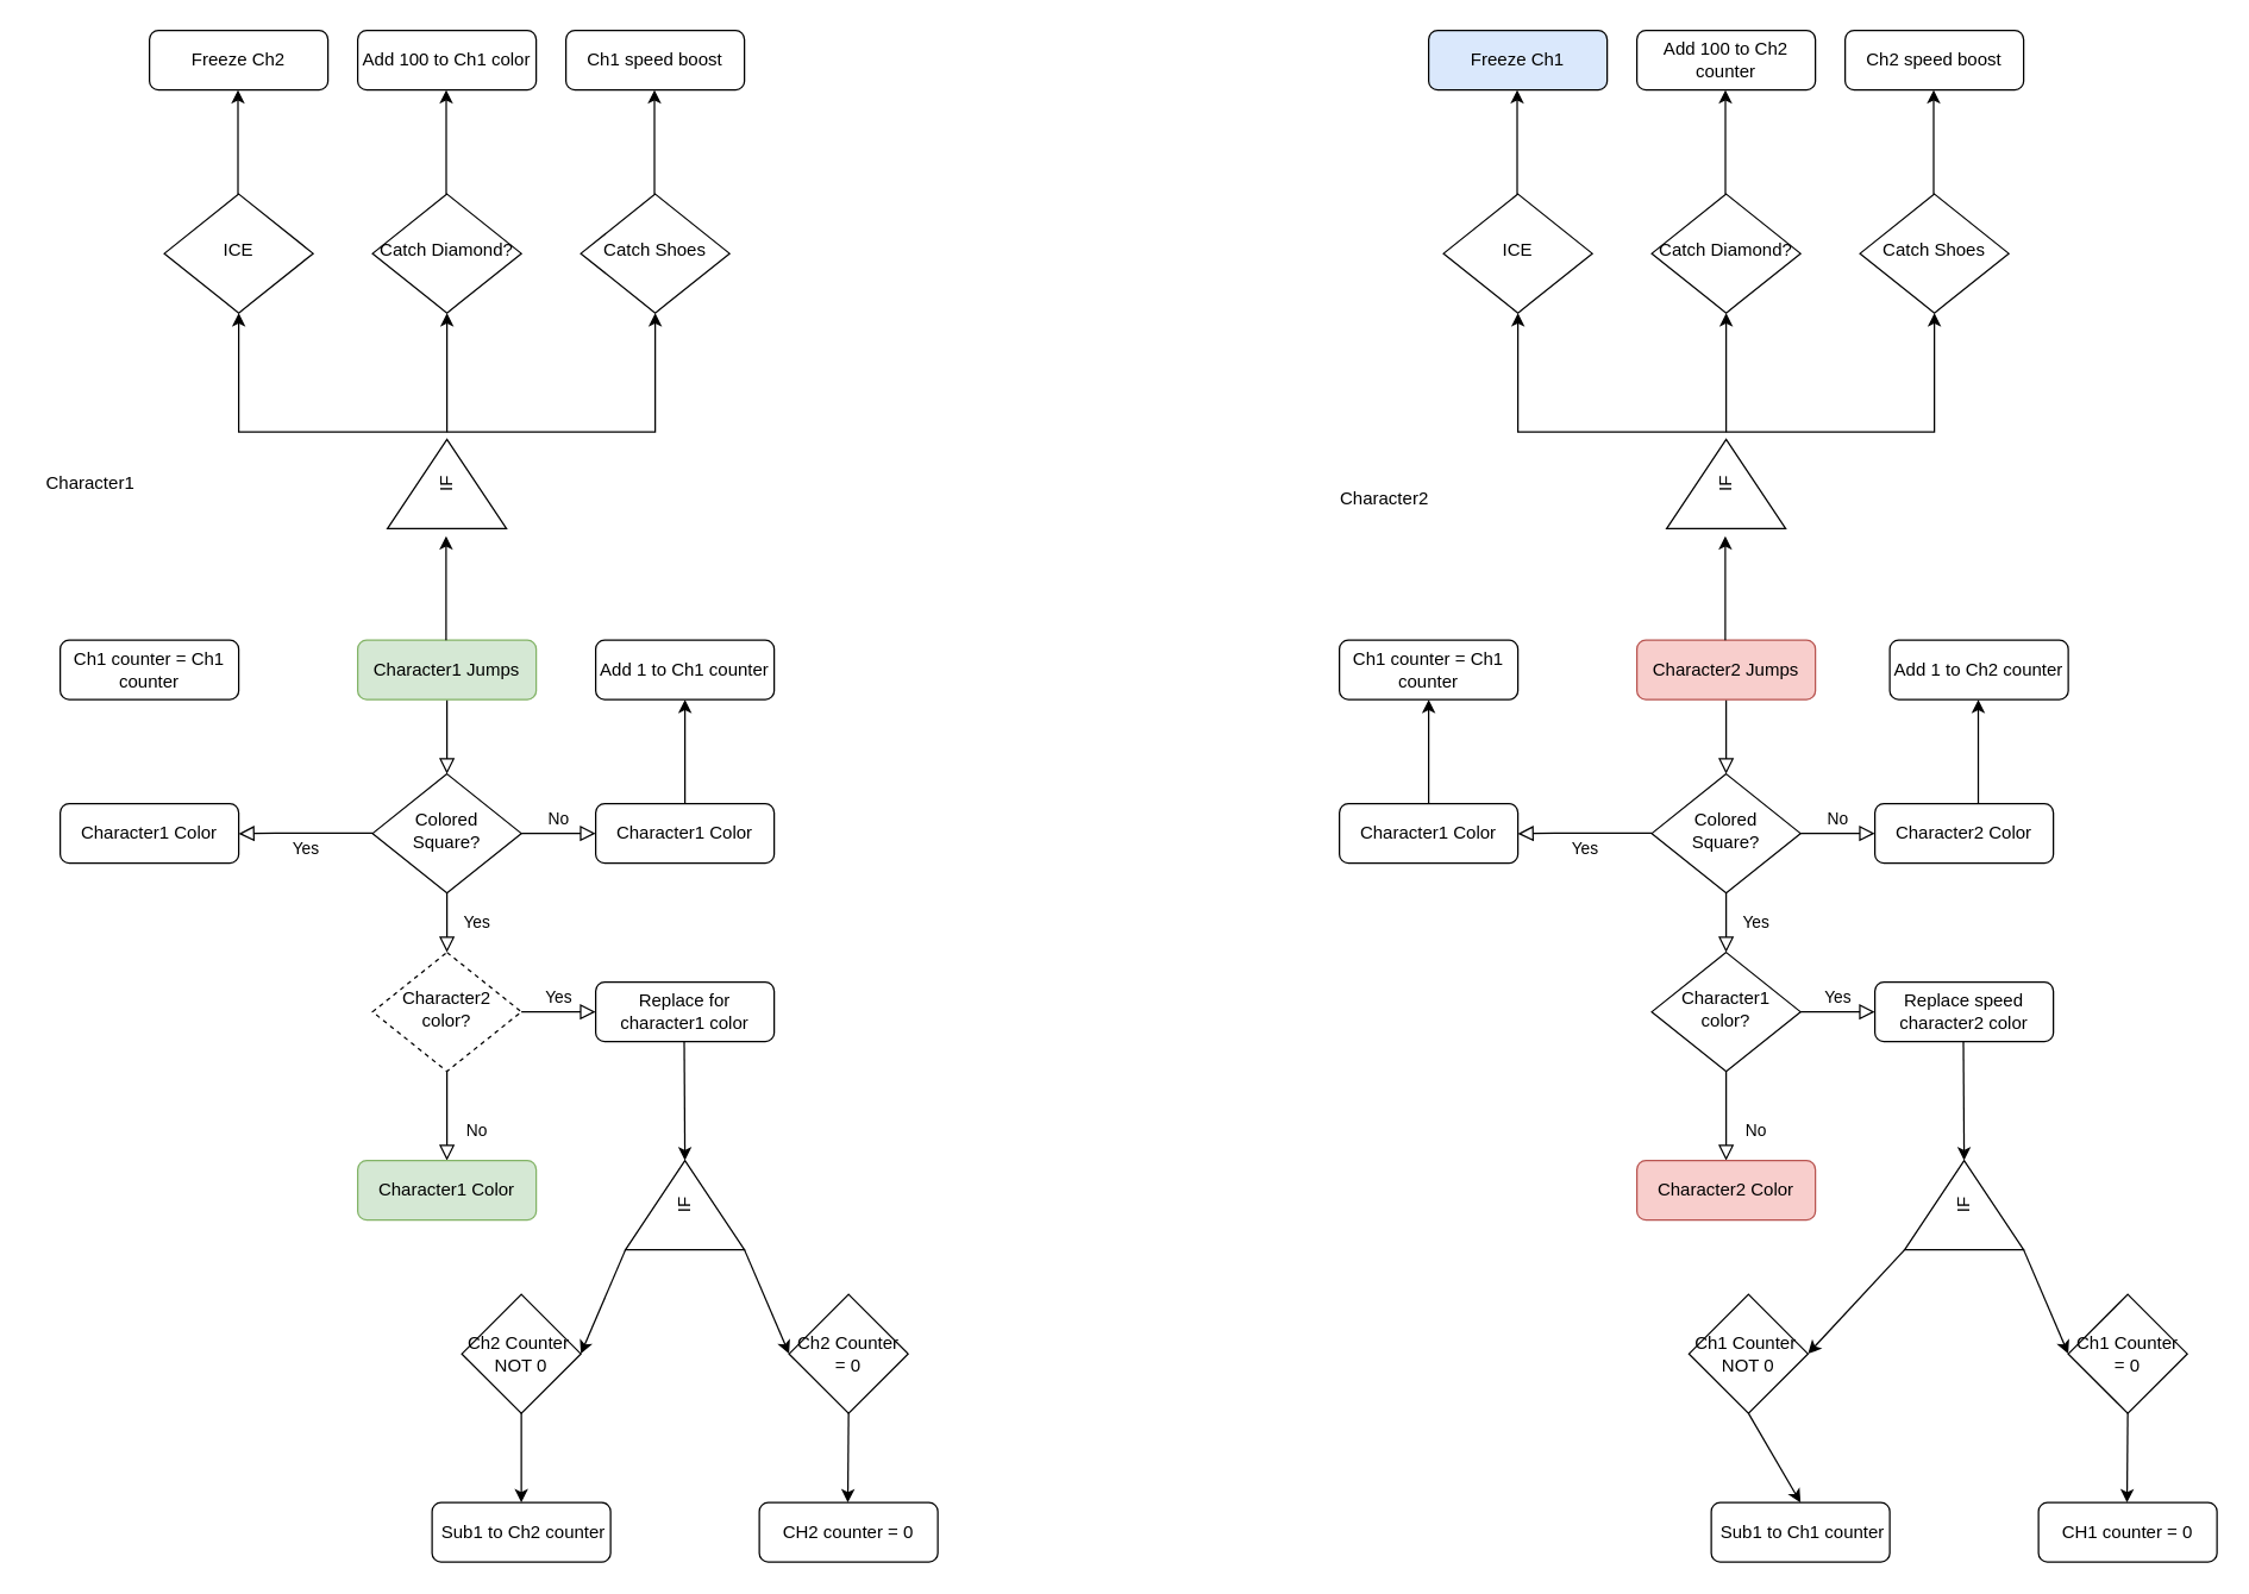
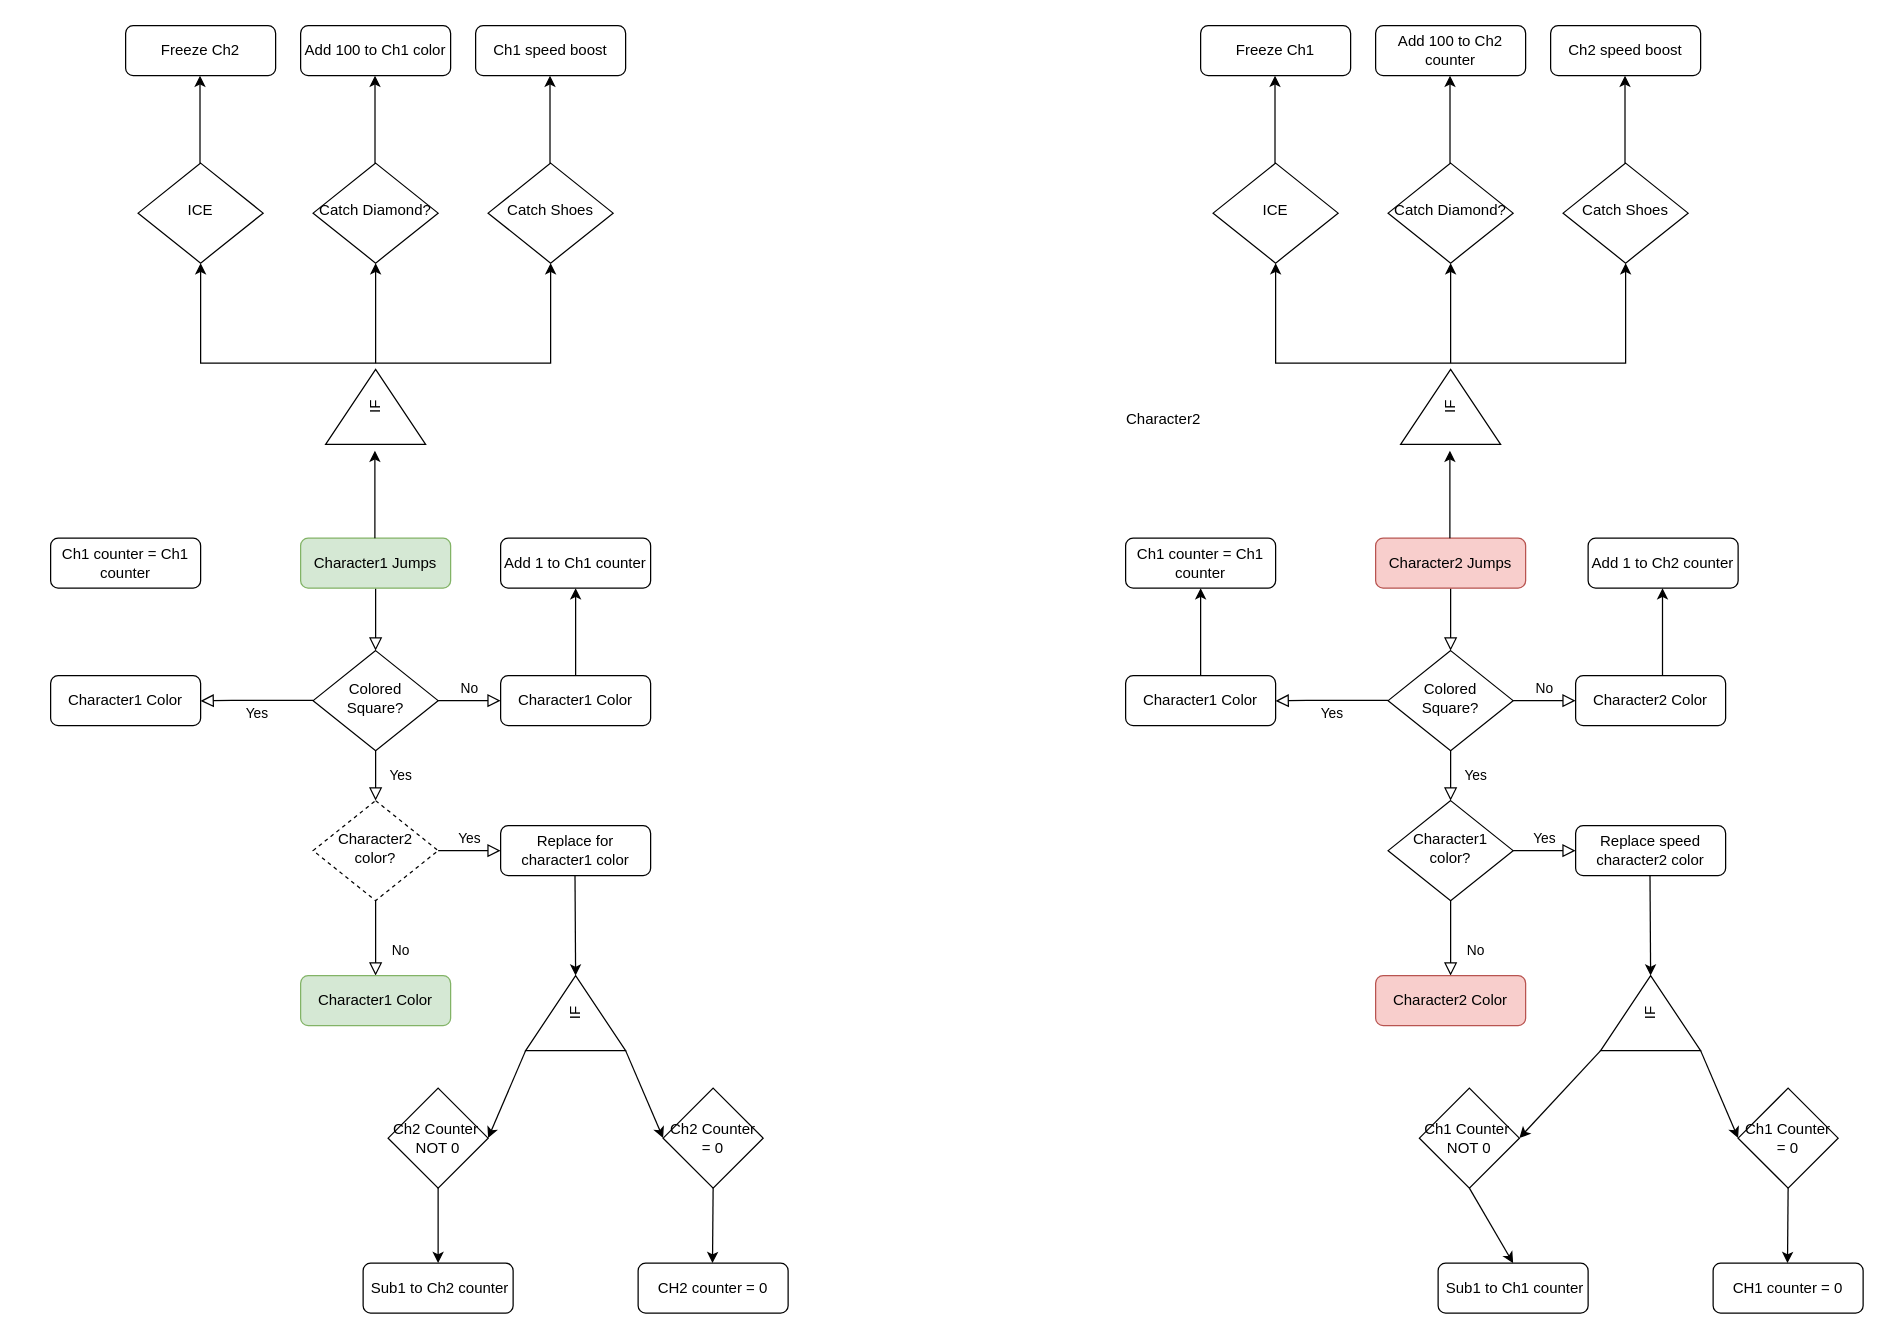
- <mxCell id="65" value="Freeze Ch1" style="rounded=1;whiteSpace=wrap;html=1;fillColor=#dae8fc;" vertex="1" parent="1"><mxGeometry x="960" y="20" width="120" height="40" as="geometry" /></mxCell>
+ <mxCell id="65" value="Freeze Ch1" style="rounded=1;whiteSpace=wrap;html=1;" vertex="1" parent="1"><mxGeometry x="960" y="20" width="120" height="40" as="geometry" /></mxCell>
- <mxCell id="55" value="Character1" style="text;html=1;align=center;verticalAlign=middle;resizable=0;points=[];autosize=1;strokeColor=none;fillColor=none;" vertex="1" parent="1"><mxGeometry x="20" y="310" width="80" height="30" as="geometry" /></mxCell>
